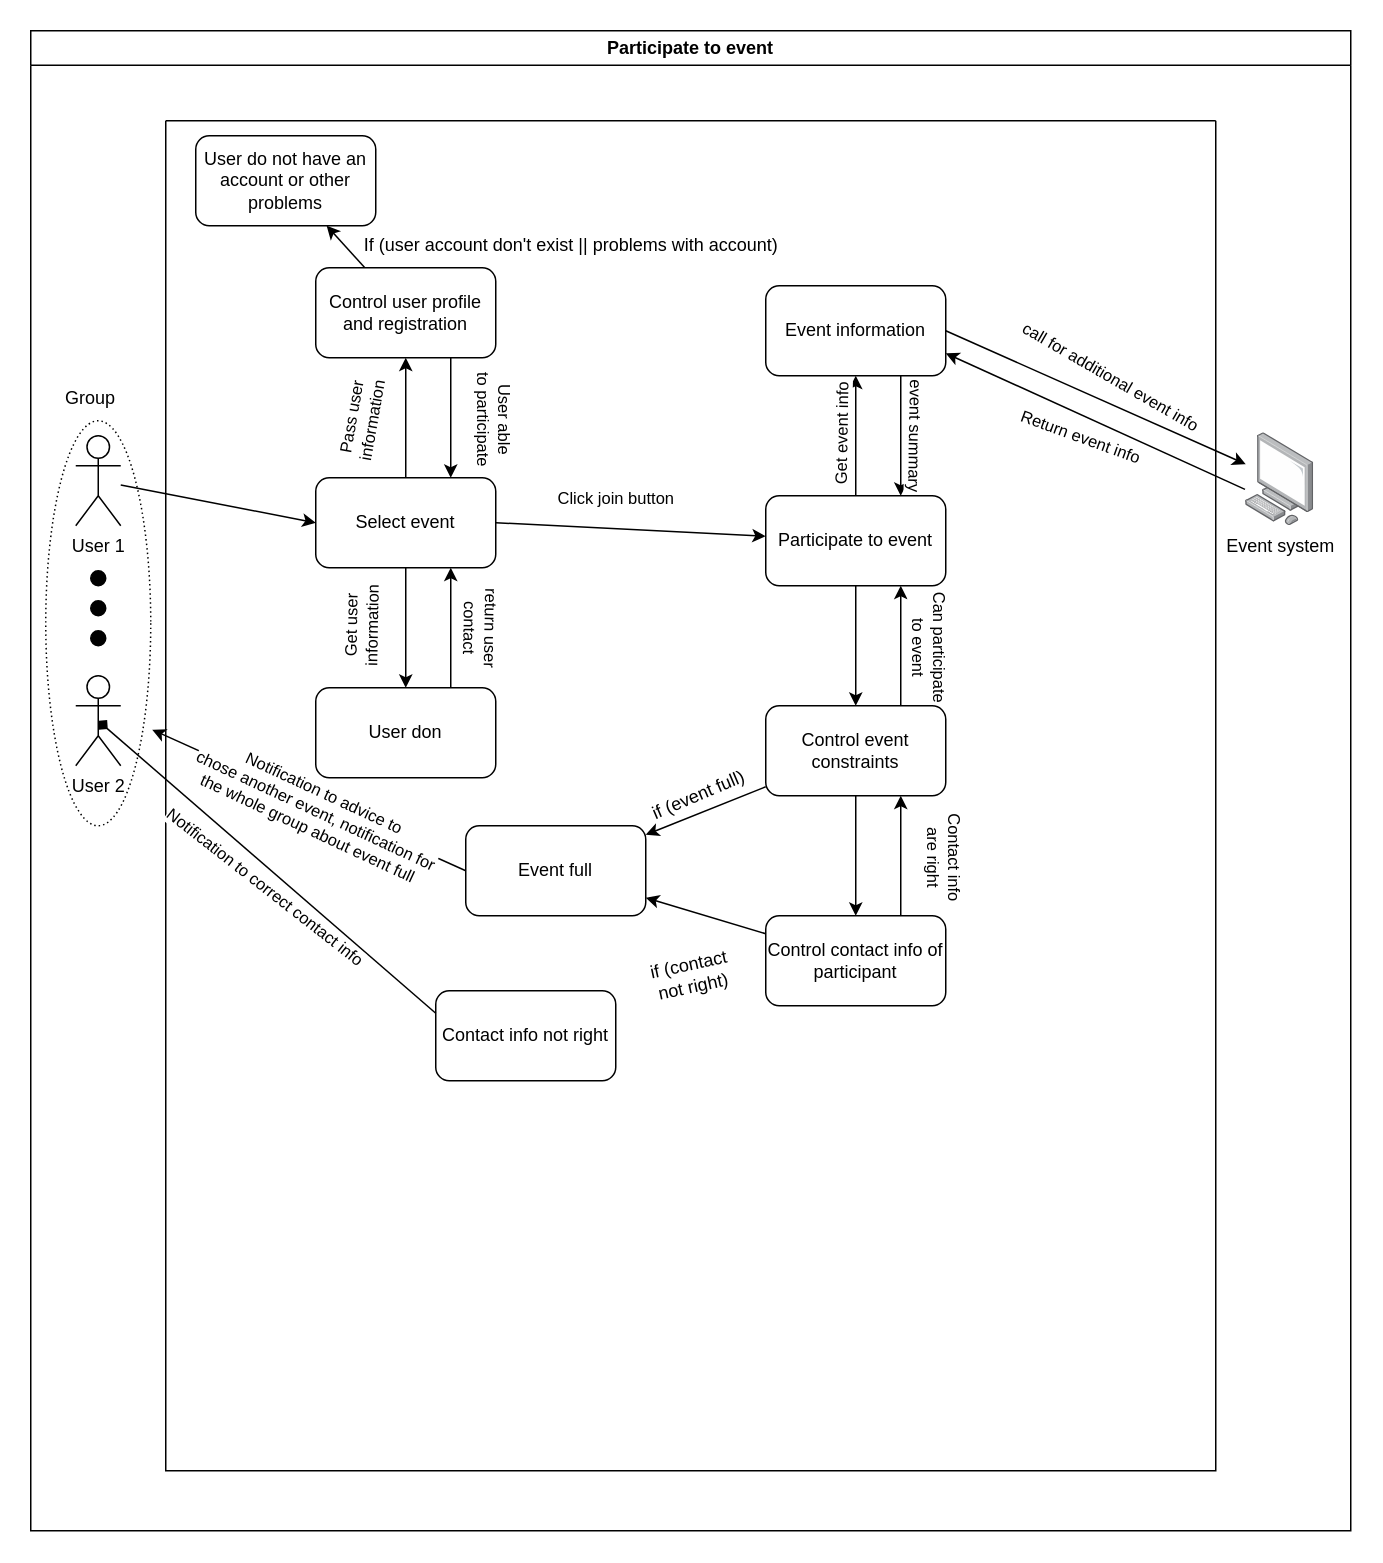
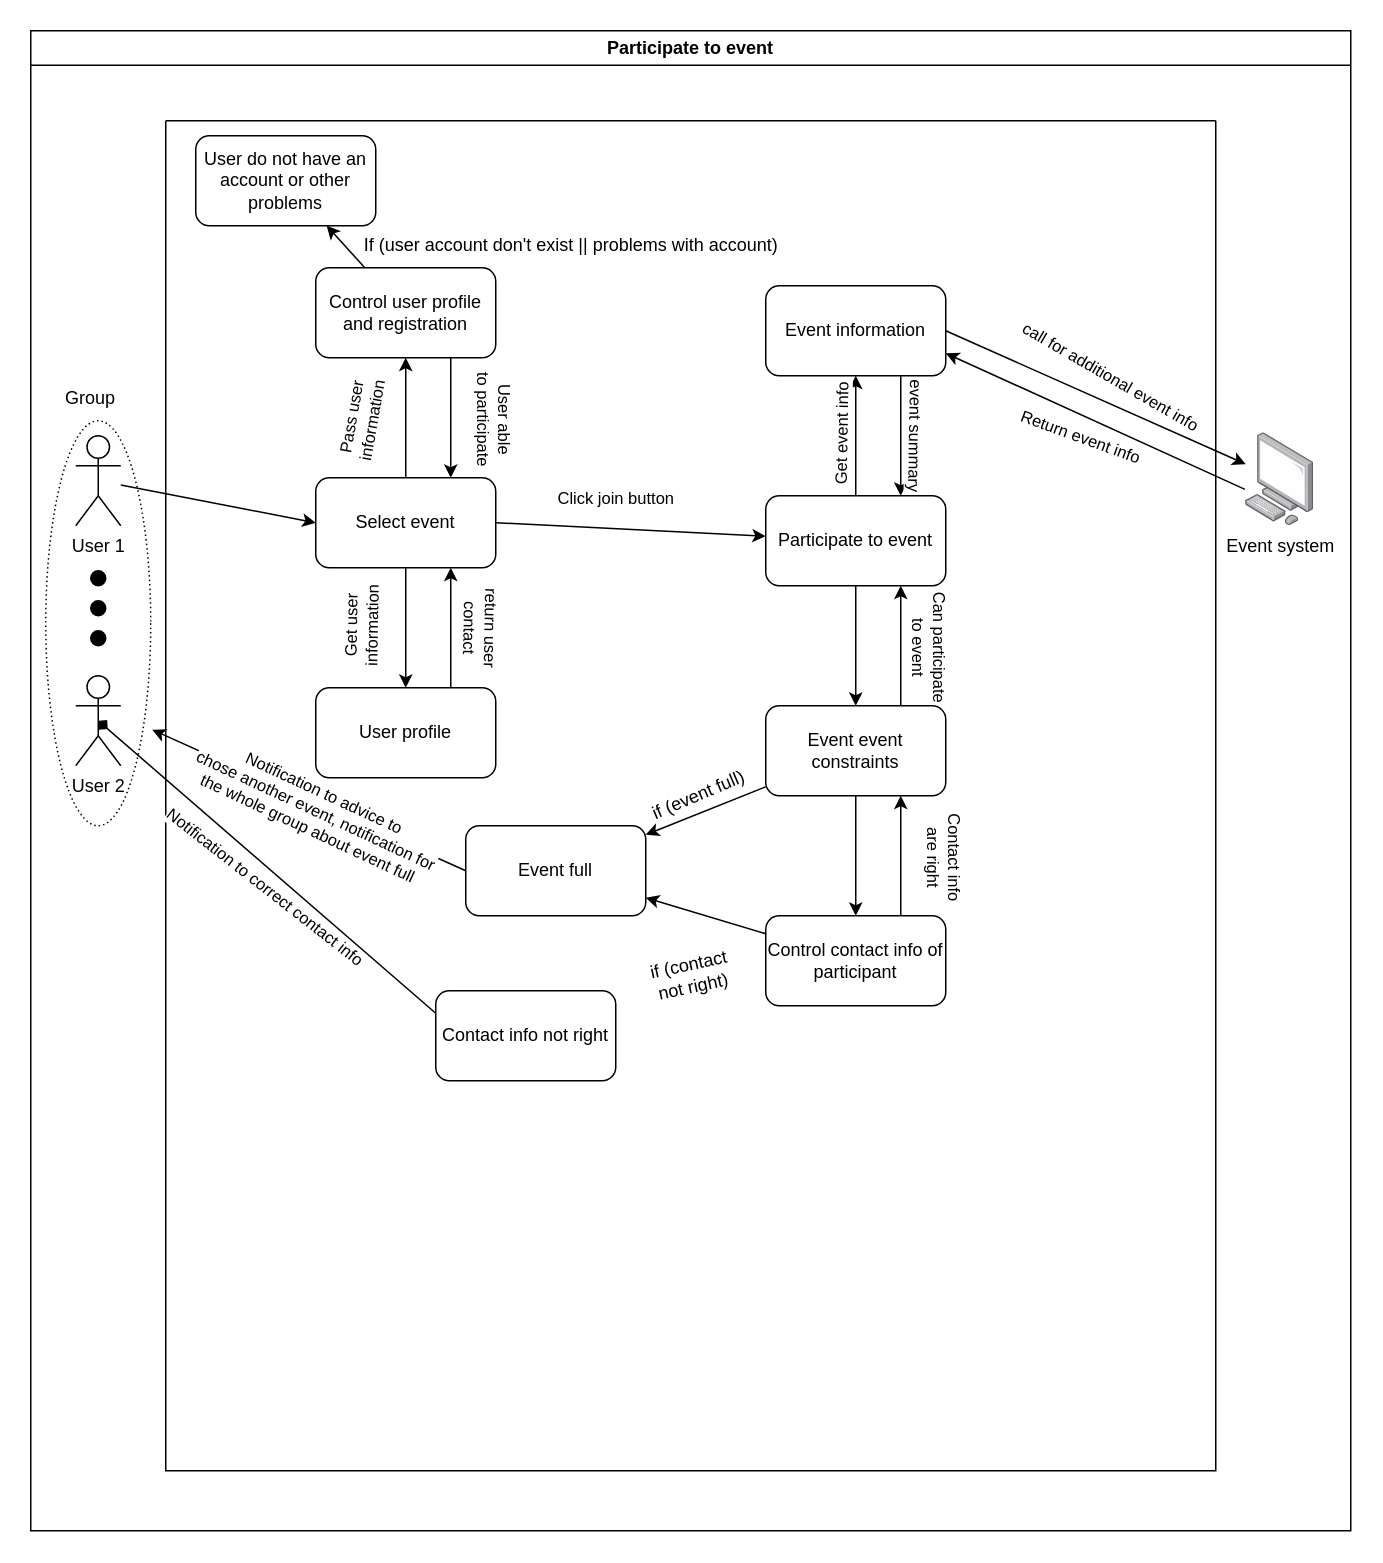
- <mxCell id="30" value="User don" style="rounded=1;whiteSpace=wrap;html=1;" vertex="1" parent="11"><mxGeometry x="100" y="378" width="120" height="60" as="geometry" /></mxCell>
+ <mxCell id="30" value="User profile" style="rounded=1;whiteSpace=wrap;html=1;" vertex="1" parent="11"><mxGeometry x="100" y="378" width="120" height="60" as="geometry" /></mxCell>
- <mxCell id="39" value="Control event constraints" style="rounded=1;whiteSpace=wrap;html=1;" vertex="1" parent="11"><mxGeometry x="400" y="390" width="120" height="60" as="geometry" /></mxCell>
+ <mxCell id="39" value="Event event constraints" style="rounded=1;whiteSpace=wrap;html=1;" vertex="1" parent="11"><mxGeometry x="400" y="390" width="120" height="60" as="geometry" /></mxCell>
